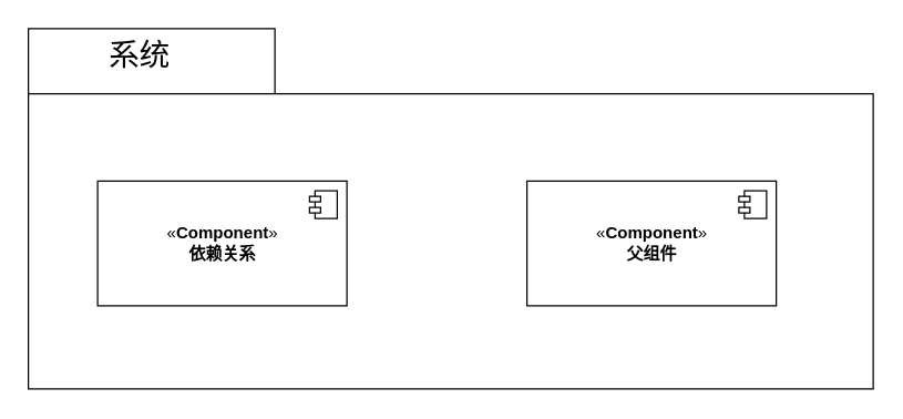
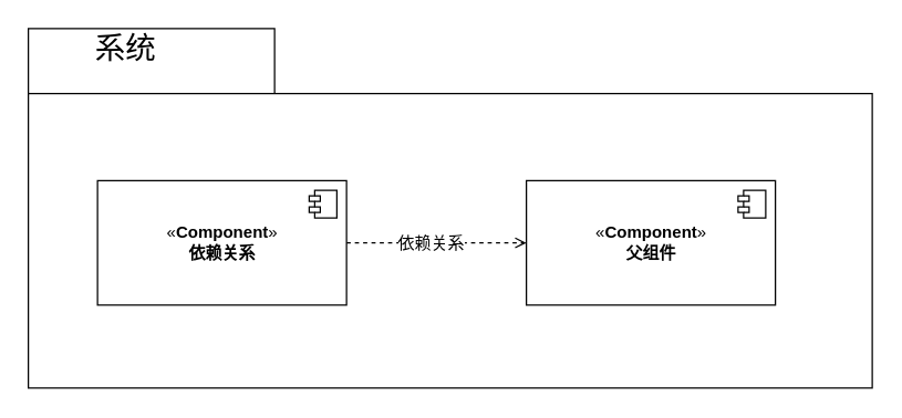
- <mxCell id="9" value="&lt;font&gt;&lt;font style=&quot;font-size: 22px&quot;&gt;系统&lt;/font&gt;&lt;br&gt;&lt;/font&gt;" style="text;html=1;align=center;verticalAlign=middle;resizable=0;points=[];autosize=1;" vertex="1" parent="1"><mxGeometry x="70" y="30" width="60" height="20" as="geometry" /></mxCell>
+ <mxCell id="9" value="&lt;font&gt;&lt;font style=&quot;font-size: 22px&quot;&gt;系统&lt;/font&gt;&lt;br&gt;&lt;/font&gt;" style="text;html=1;align=center;verticalAlign=middle;resizable=0;points=[];autosize=1;" vertex="1" parent="1"><mxGeometry x="60" y="25" width="60" height="20" as="geometry" /></mxCell>
+ <mxCell id="3" style="edgeStyle=orthogonalEdgeStyle;rounded=0;orthogonalLoop=1;jettySize=auto;html=1;dashed=1;endArrow=open;endFill=0;" edge="1" parent="1" source="5" target="7"><mxGeometry relative="1" as="geometry" /></mxCell>
+ <mxCell id="4" value="依赖关系" style="text;html=1;align=center;verticalAlign=middle;resizable=0;points=[];labelBackgroundColor=#ffffff;" vertex="1" connectable="0" parent="3"><mxGeometry x="-0.203" y="1" relative="1" as="geometry"><mxPoint x="8" y="1" as="offset" /></mxGeometry></mxCell>
